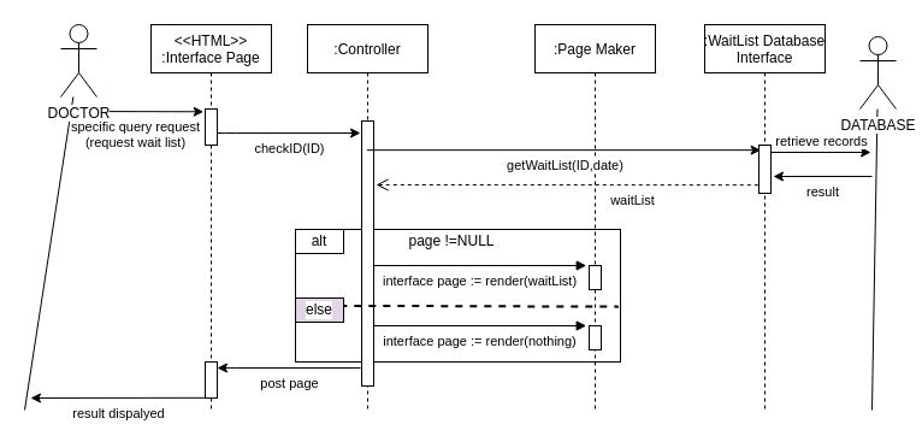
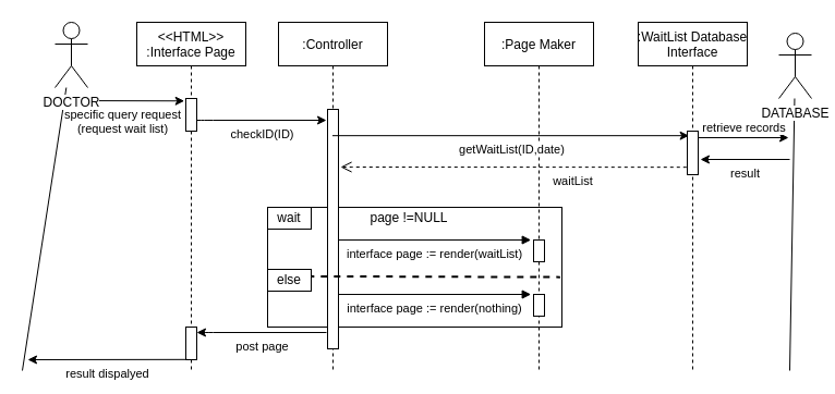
- <mxCell id="22" value="alt" style="rounded=0;whiteSpace=wrap;html=1;labelBackgroundColor=#FFFFFF;" parent="1" vertex="1"><mxGeometry x="245" y="190" width="40" height="20" as="geometry" /></mxCell>
+ <mxCell id="22" value="wait" style="rounded=0;whiteSpace=wrap;html=1;labelBackgroundColor=#FFFFFF;" parent="1" vertex="1"><mxGeometry x="245" y="190" width="40" height="20" as="geometry" /></mxCell>
- <mxCell id="25" value="else" style="rounded=0;whiteSpace=wrap;html=1;labelBackgroundColor=#FFFFFF;fillColor=#e1d5e7;" parent="1" vertex="1"><mxGeometry x="245" y="247" width="40" height="20" as="geometry" /></mxCell>
+ <mxCell id="25" value="else" style="rounded=0;whiteSpace=wrap;html=1;labelBackgroundColor=#FFFFFF;" parent="1" vertex="1"><mxGeometry x="245" y="247" width="40" height="20" as="geometry" /></mxCell>
